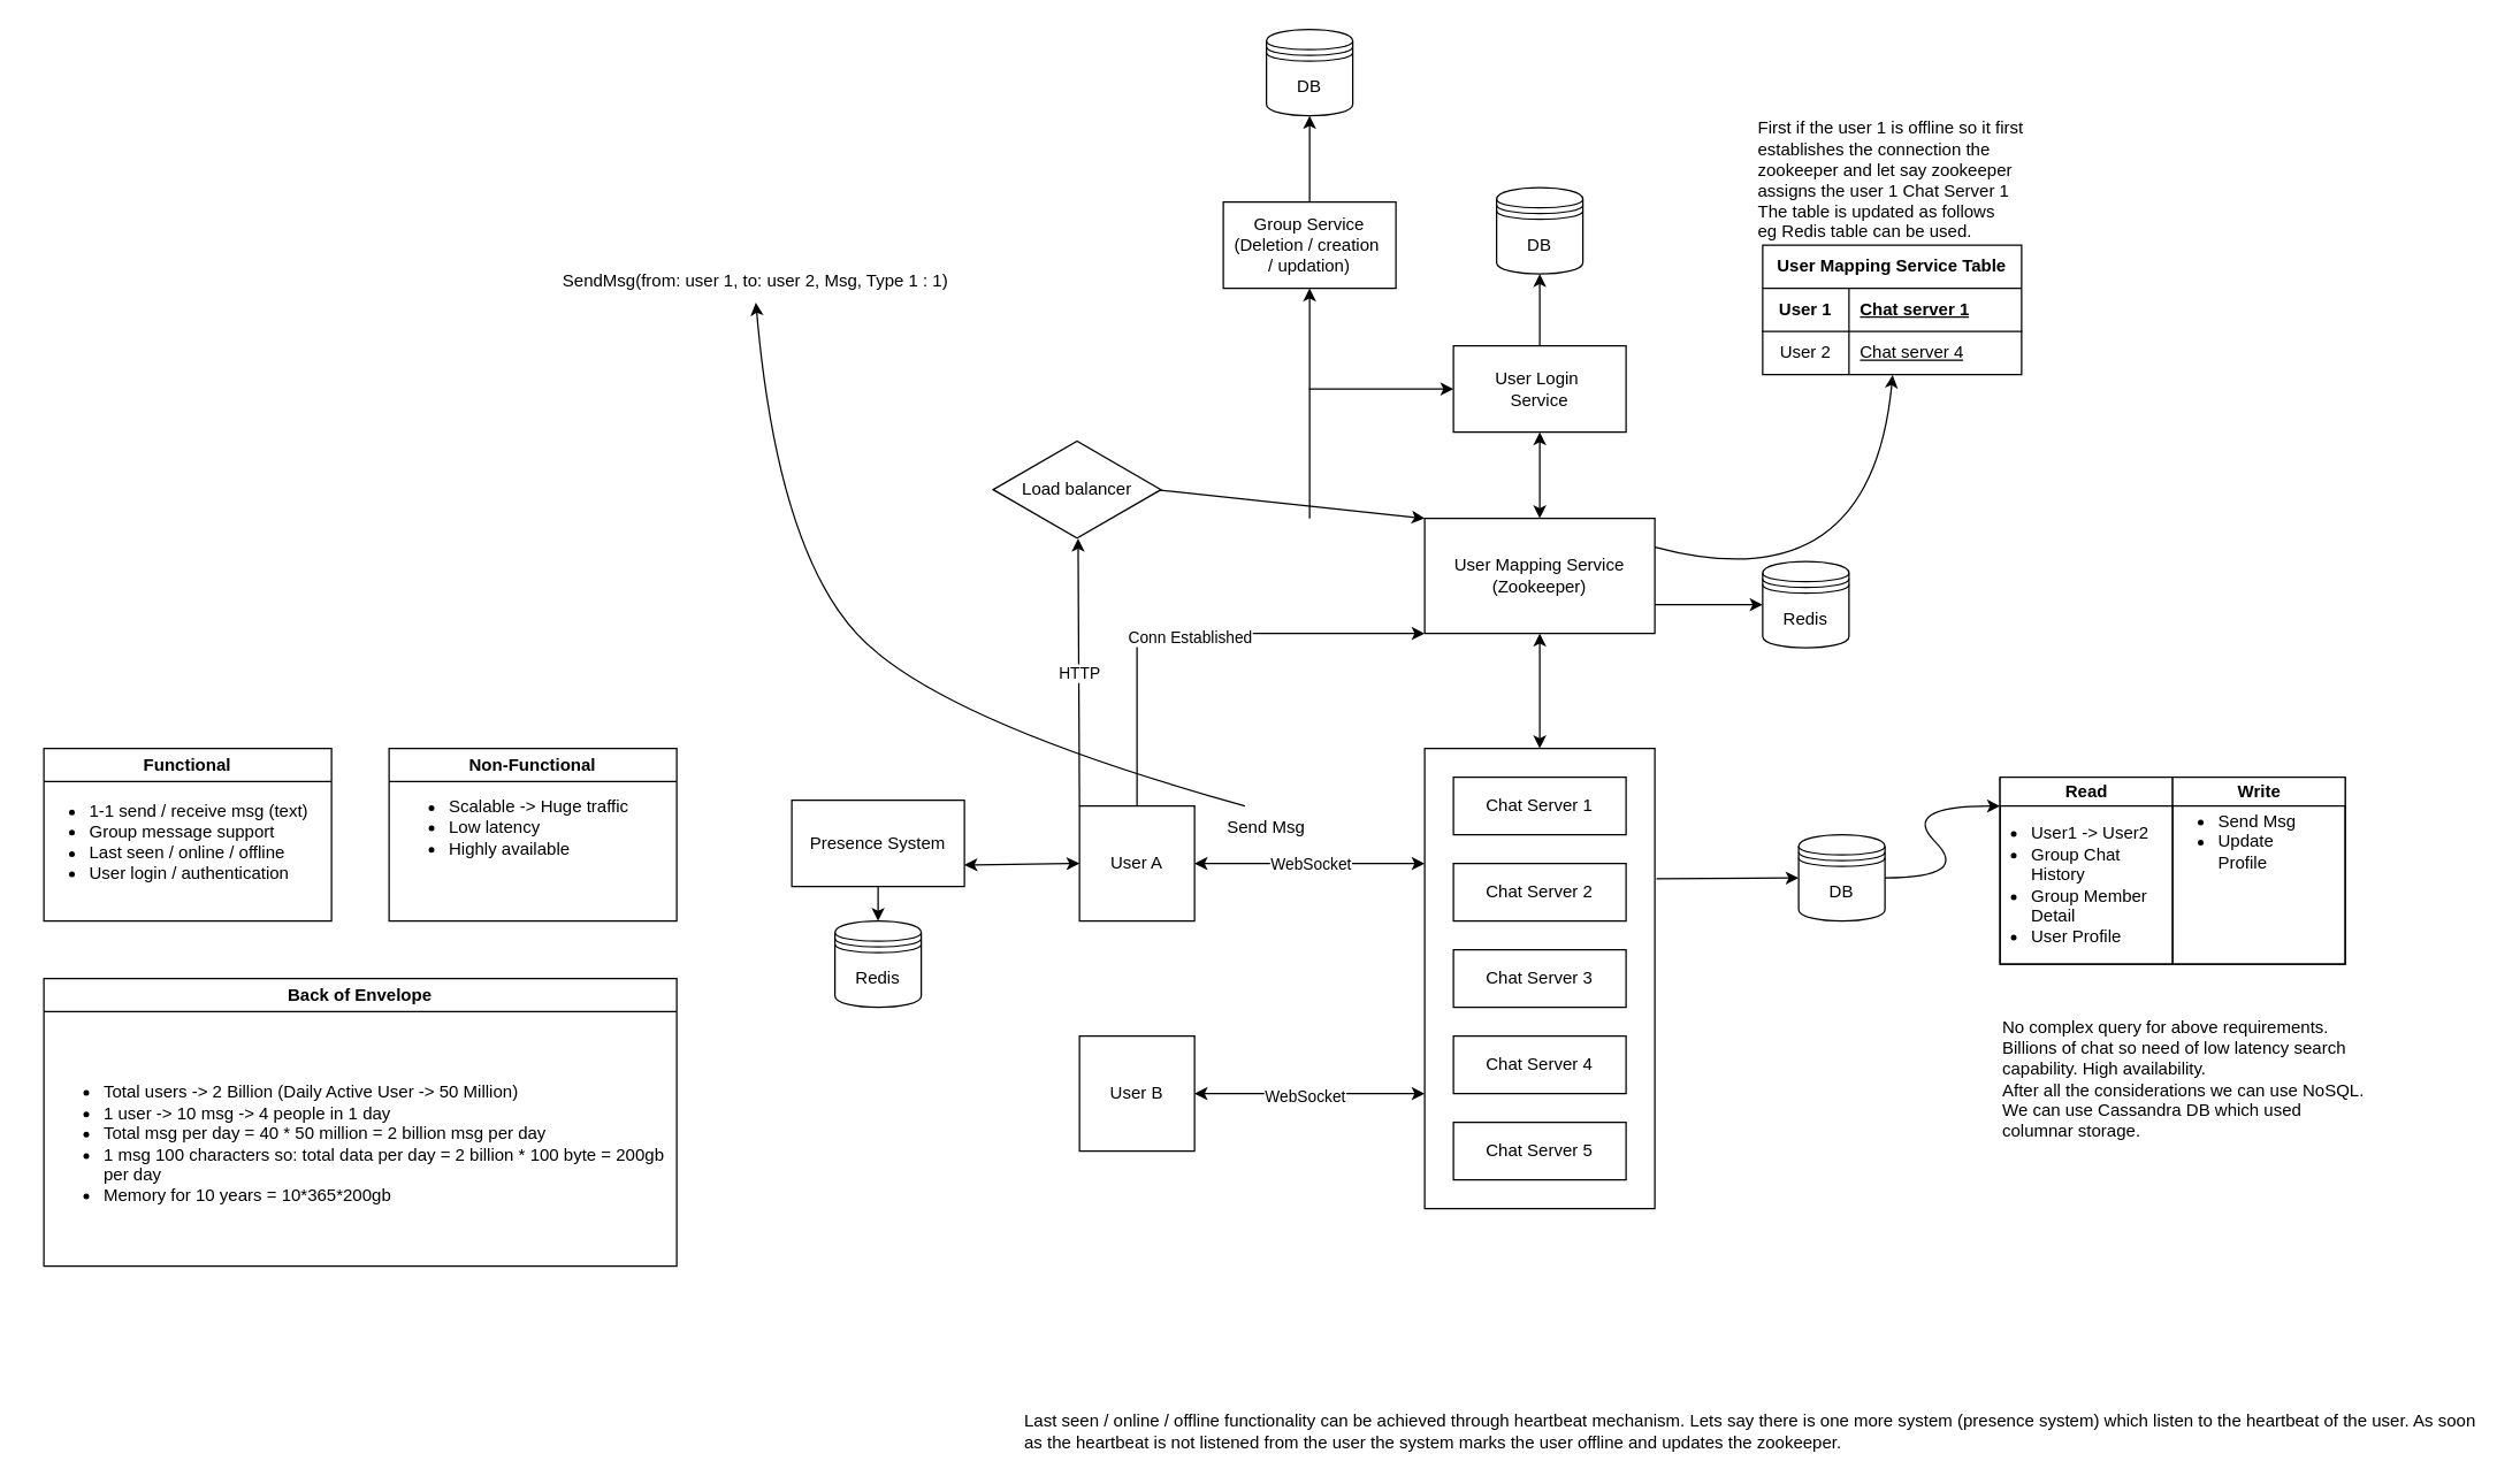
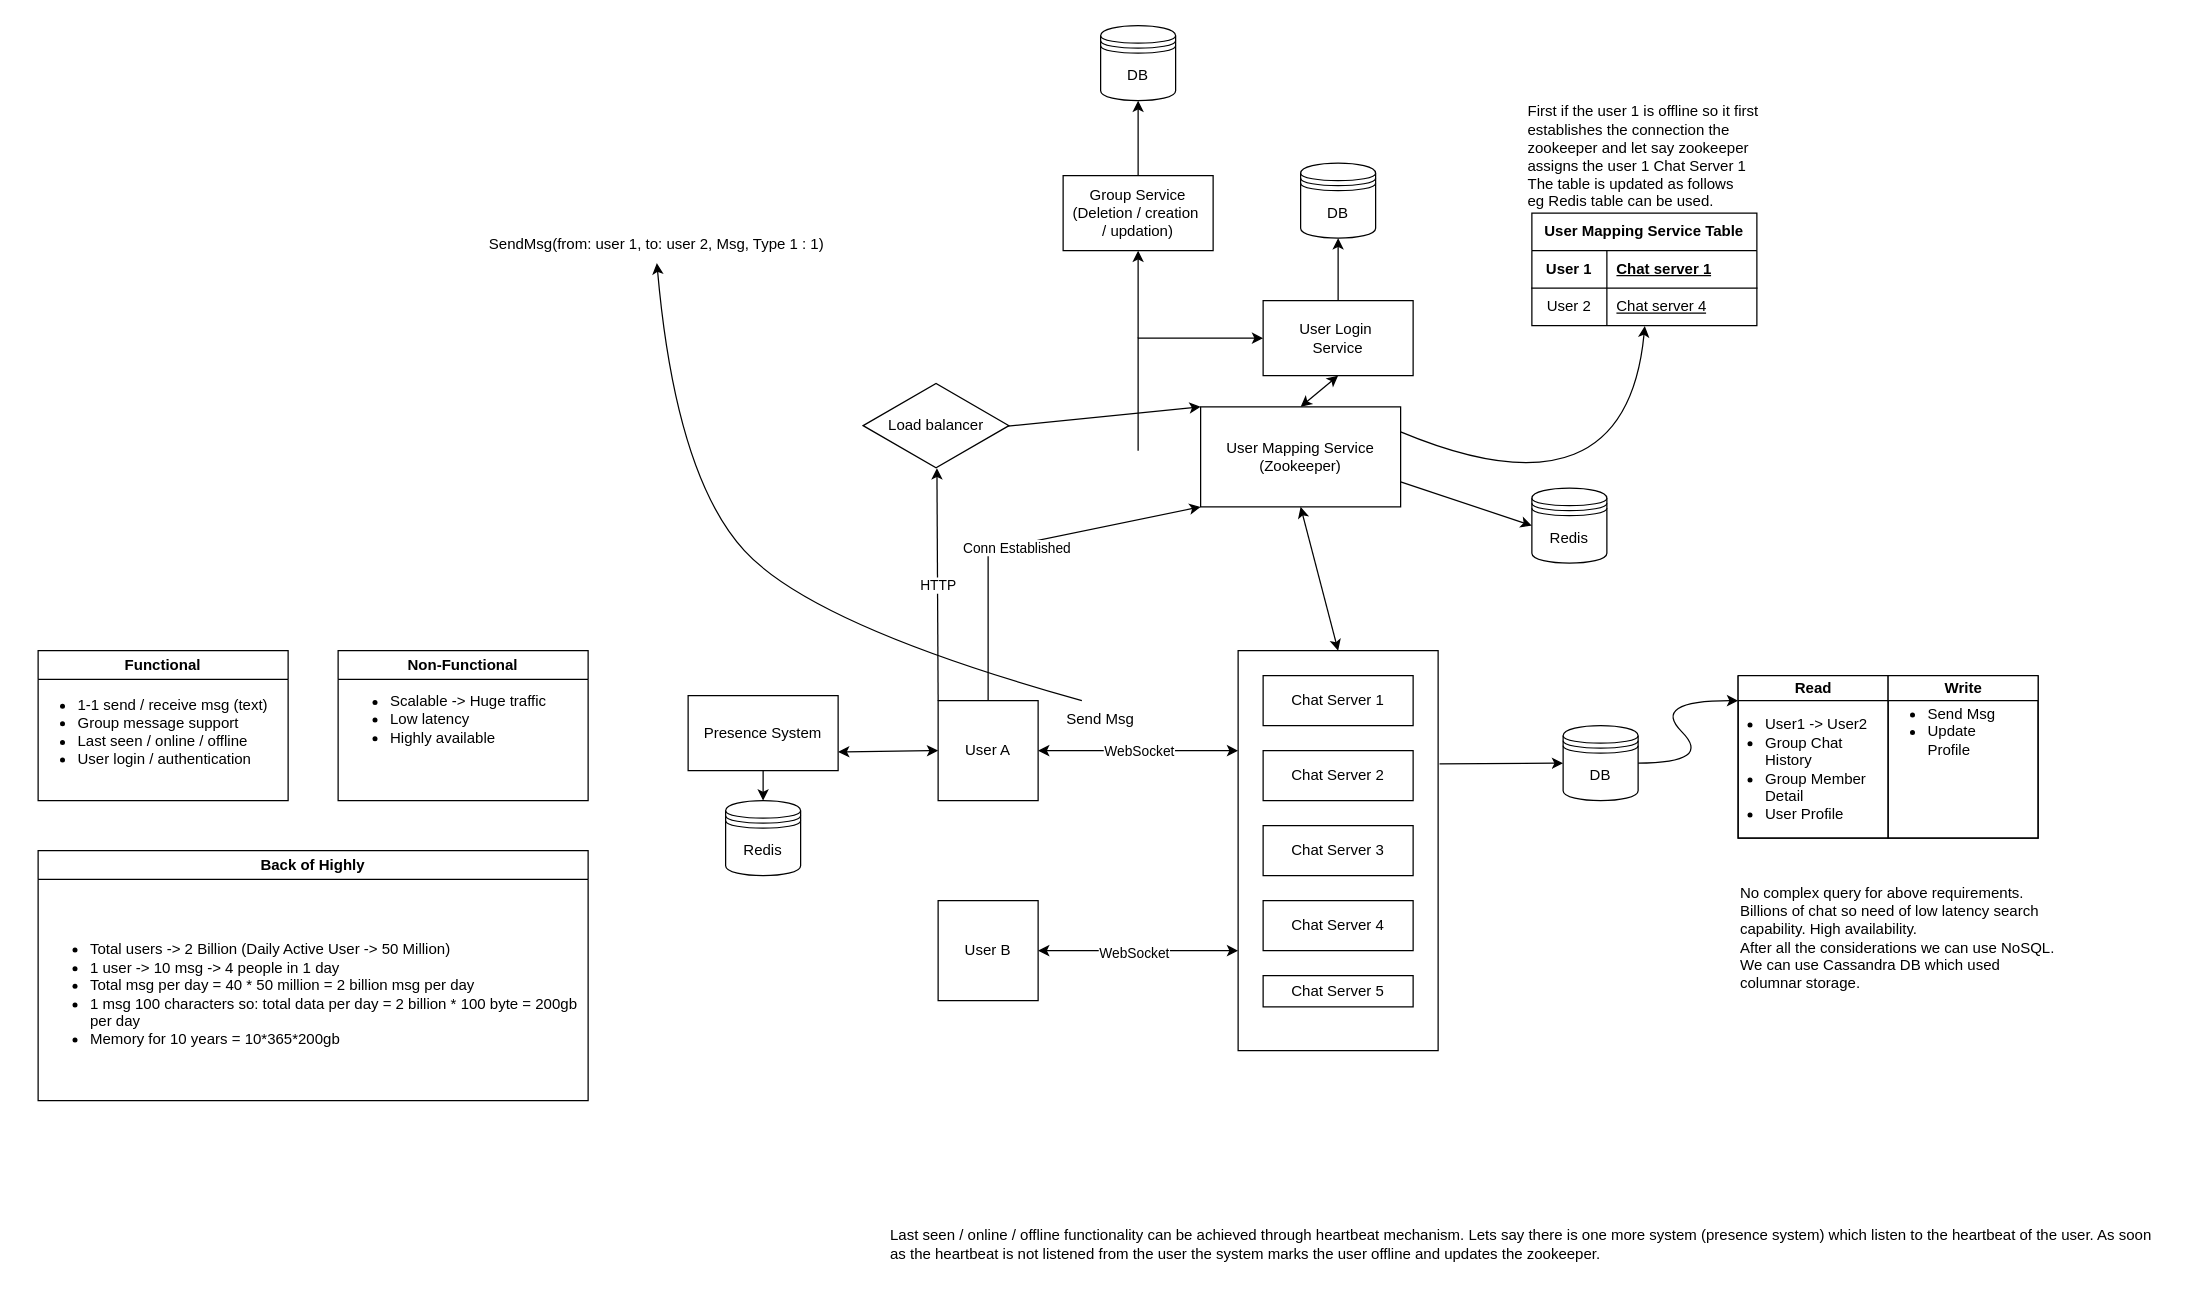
- <mxCell id="20" value="User Mapping Service&lt;div&gt;(Zookeeper)&lt;/div&gt;" style="rounded=0;whiteSpace=wrap;html=1;align=center;" vertex="1" parent="1"><mxGeometry x="990" y="360" width="160" height="80" as="geometry" /></mxCell>
+ <mxCell id="20" value="User Mapping Service&lt;div&gt;(Zookeeper)&lt;/div&gt;" style="rounded=0;whiteSpace=wrap;html=1;align=center;" vertex="1" parent="1"><mxGeometry x="960" y="325" width="160" height="80" as="geometry" /></mxCell>
- <mxCell id="6" value="Back of Envelope" style="swimlane;whiteSpace=wrap;html=1;" vertex="1" parent="1"><mxGeometry x="30" y="680" width="440" height="200" as="geometry" /></mxCell>
+ <mxCell id="6" value="Back of Highly" style="swimlane;whiteSpace=wrap;html=1;" vertex="1" parent="1"><mxGeometry x="30" y="680" width="440" height="200" as="geometry" /></mxCell>
- <mxCell id="15" value="Chat Server 5" style="rounded=0;whiteSpace=wrap;html=1;" vertex="1" parent="1"><mxGeometry x="1010" y="780" width="120" height="40" as="geometry" /></mxCell>
+ <mxCell id="15" value="Chat Server 5" style="rounded=0;whiteSpace=wrap;html=1;" vertex="1" parent="1"><mxGeometry x="1010" y="780" width="120" height="25" as="geometry" /></mxCell>
